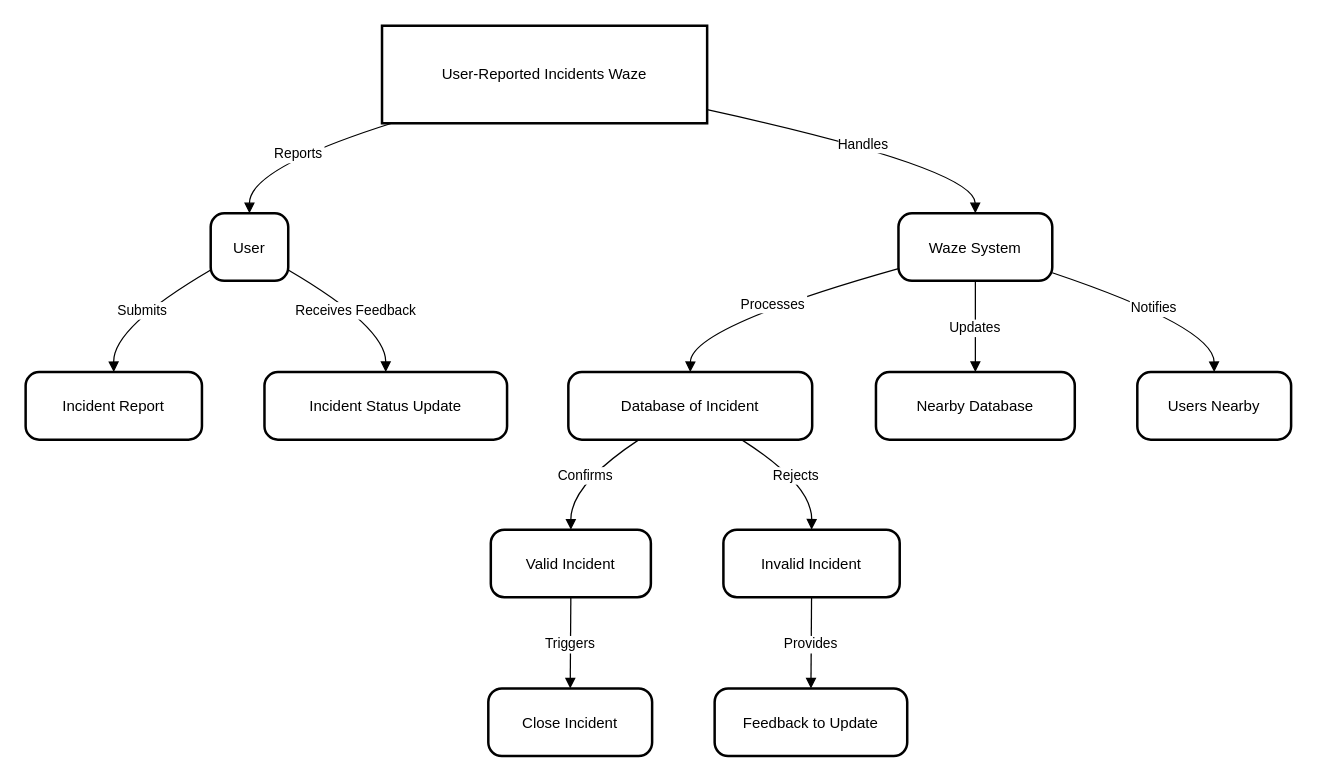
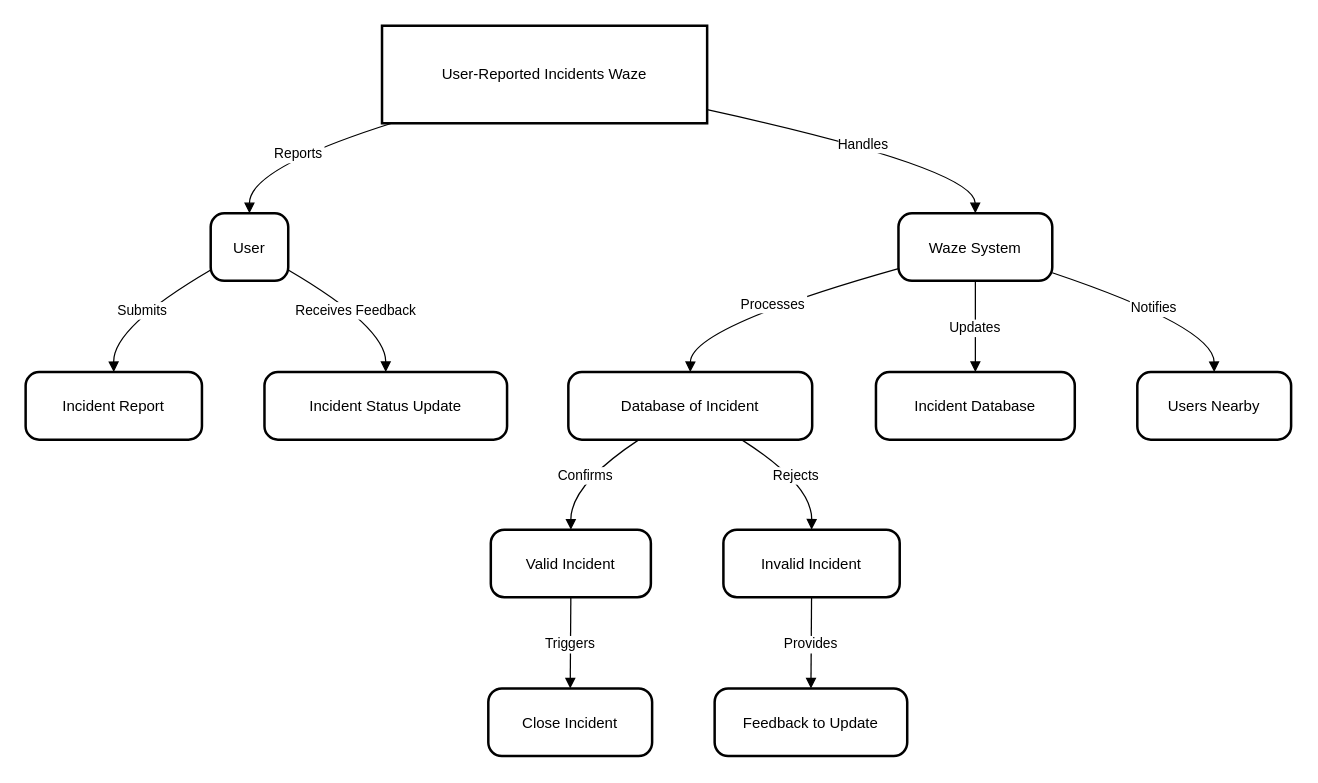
- <mxCell id="8" value="Nearby Database" style="rounded=1;arcSize=20;strokeWidth=2" vertex="1" parent="1"><mxGeometry x="700" y="297" width="159" height="54" as="geometry" /></mxCell>
+ <mxCell id="8" value="Incident Database" style="rounded=1;arcSize=20;strokeWidth=2" vertex="1" parent="1"><mxGeometry x="700" y="297" width="159" height="54" as="geometry" /></mxCell>
